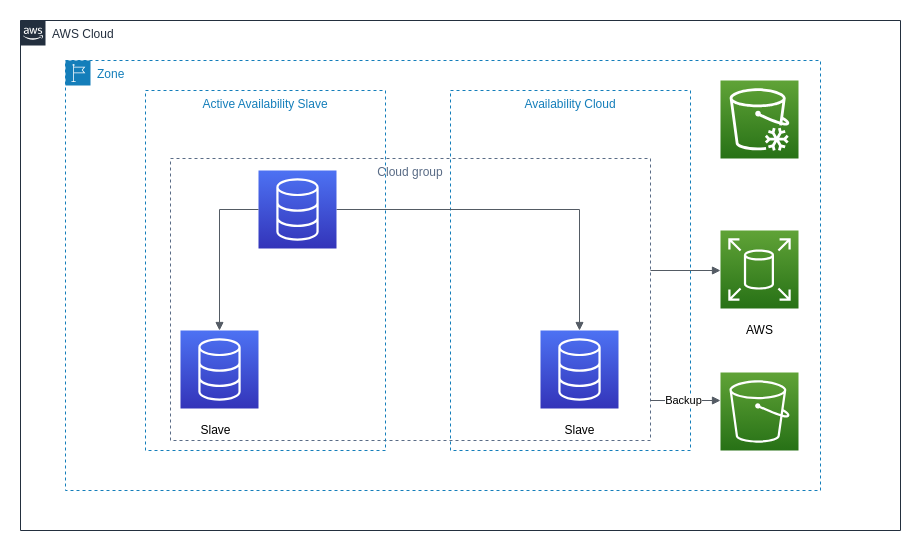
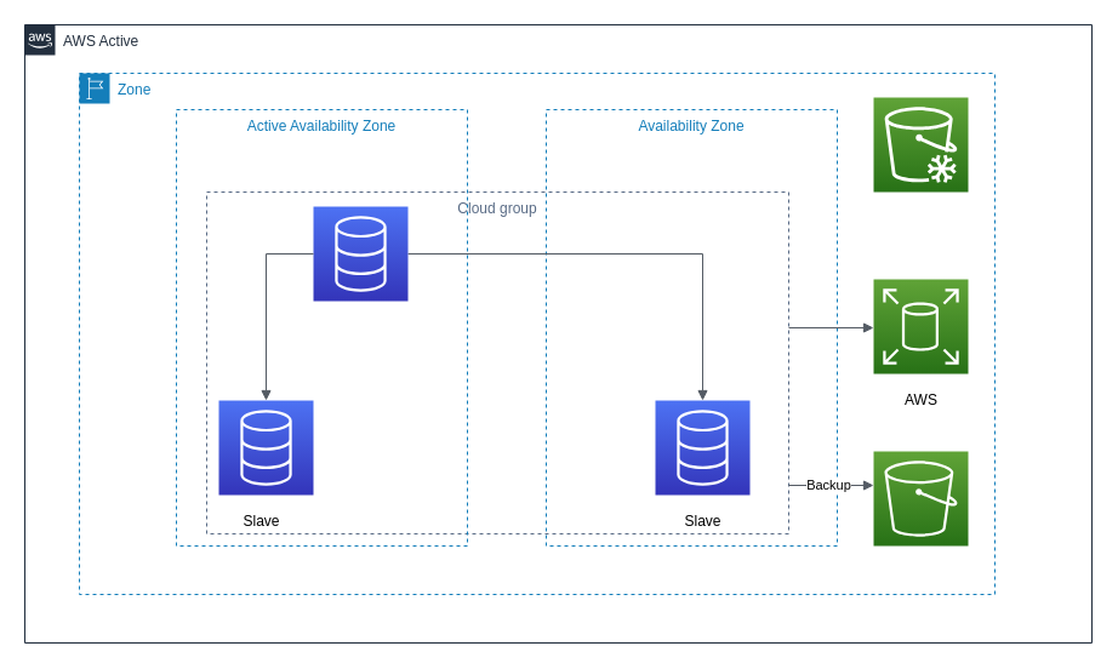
- <mxCell id="3" value="AWS Cloud" style="points=[[0,0],[0.25,0],[0.5,0],[0.75,0],[1,0],[1,0.25],[1,0.5],[1,0.75],[1,1],[0.75,1],[0.5,1],[0.25,1],[0,1],[0,0.75],[0,0.5],[0,0.25]];outlineConnect=0;gradientColor=none;html=1;whiteSpace=wrap;fontSize=12;fontStyle=0;shape=mxgraph.aws4.group;grIcon=mxgraph.aws4.group_aws_cloud_alt;strokeColor=#232F3E;fillColor=none;verticalAlign=top;align=left;spacingLeft=30;fontColor=#232F3E;dashed=0;" parent="1" vertex="1"><mxGeometry x="20" y="20" width="880" height="510" as="geometry" /></mxCell>
+ <mxCell id="3" value="AWS Active" style="points=[[0,0],[0.25,0],[0.5,0],[0.75,0],[1,0],[1,0.25],[1,0.5],[1,0.75],[1,1],[0.75,1],[0.5,1],[0.25,1],[0,1],[0,0.75],[0,0.5],[0,0.25]];outlineConnect=0;gradientColor=none;html=1;whiteSpace=wrap;fontSize=12;fontStyle=0;shape=mxgraph.aws4.group;grIcon=mxgraph.aws4.group_aws_cloud_alt;strokeColor=#232F3E;fillColor=none;verticalAlign=top;align=left;spacingLeft=30;fontColor=#232F3E;dashed=0;" parent="1" vertex="1"><mxGeometry x="20" y="20" width="880" height="510" as="geometry" /></mxCell>
- <mxCell id="5" value="Active Availability Slave" style="fillColor=none;strokeColor=#147EBA;dashed=1;verticalAlign=top;fontStyle=0;fontColor=#147EBA;" parent="1" vertex="1"><mxGeometry x="145" y="90" width="240" height="360" as="geometry" /></mxCell>
+ <mxCell id="5" value="Active Availability Zone" style="fillColor=none;strokeColor=#147EBA;dashed=1;verticalAlign=top;fontStyle=0;fontColor=#147EBA;" parent="1" vertex="1"><mxGeometry x="145" y="90" width="240" height="360" as="geometry" /></mxCell>
- <mxCell id="6" value="Availability Cloud" style="fillColor=none;strokeColor=#147EBA;dashed=1;verticalAlign=top;fontStyle=0;fontColor=#147EBA;" parent="1" vertex="1"><mxGeometry x="450" y="90" width="240" height="360" as="geometry" /></mxCell>
+ <mxCell id="6" value="Availability Zone" style="fillColor=none;strokeColor=#147EBA;dashed=1;verticalAlign=top;fontStyle=0;fontColor=#147EBA;" parent="1" vertex="1"><mxGeometry x="450" y="90" width="240" height="360" as="geometry" /></mxCell>
